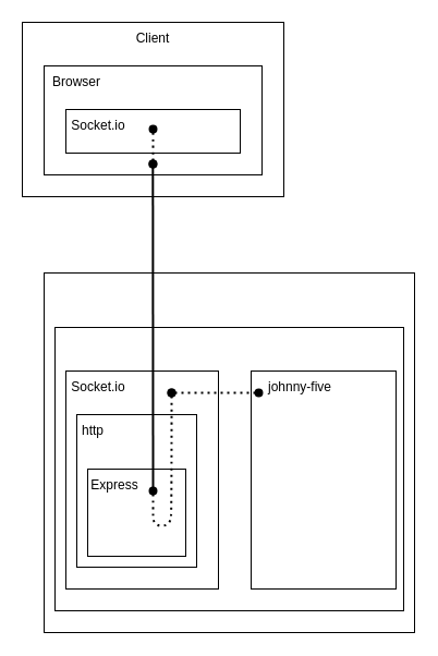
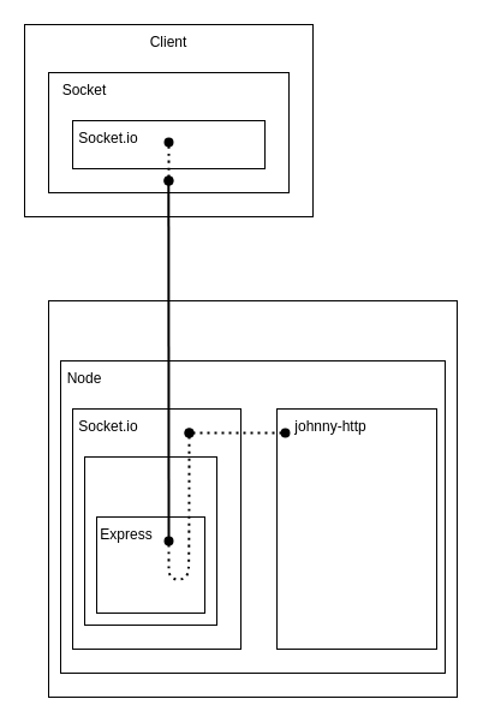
- <mxCell id="6" value="Browser" style="text;html=1;strokeColor=none;fillColor=none;align=center;verticalAlign=middle;whiteSpace=wrap;rounded=0;" vertex="1" parent="1"><mxGeometry x="40" y="60" width="60" height="30" as="geometry" /></mxCell>
+ <mxCell id="6" value="Socket" style="text;html=1;strokeColor=none;fillColor=none;align=center;verticalAlign=middle;whiteSpace=wrap;rounded=0;" vertex="1" parent="1"><mxGeometry x="40" y="60" width="60" height="30" as="geometry" /></mxCell>
+ <mxCell id="10" value="Node" style="text;html=1;strokeColor=none;fillColor=none;align=center;verticalAlign=middle;whiteSpace=wrap;rounded=0;" vertex="1" parent="1"><mxGeometry x="50" y="300" width="40" height="30" as="geometry" /></mxCell>
- <mxCell id="26" value="johnny-five" style="text;html=1;strokeColor=none;fillColor=none;align=center;verticalAlign=middle;whiteSpace=wrap;rounded=0;" vertex="1" parent="1"><mxGeometry x="220" y="340" width="110" height="30" as="geometry" /></mxCell>
+ <mxCell id="26" value="johnny-http" style="text;html=1;strokeColor=none;fillColor=none;align=center;verticalAlign=middle;whiteSpace=wrap;rounded=0;" vertex="1" parent="1"><mxGeometry x="220" y="340" width="110" height="30" as="geometry" /></mxCell>
- <mxCell id="19" value="http" style="text;html=1;strokeColor=none;fillColor=none;align=center;verticalAlign=middle;whiteSpace=wrap;rounded=0;" vertex="1" parent="1"><mxGeometry x="70" y="380" width="30" height="30" as="geometry" /></mxCell>
